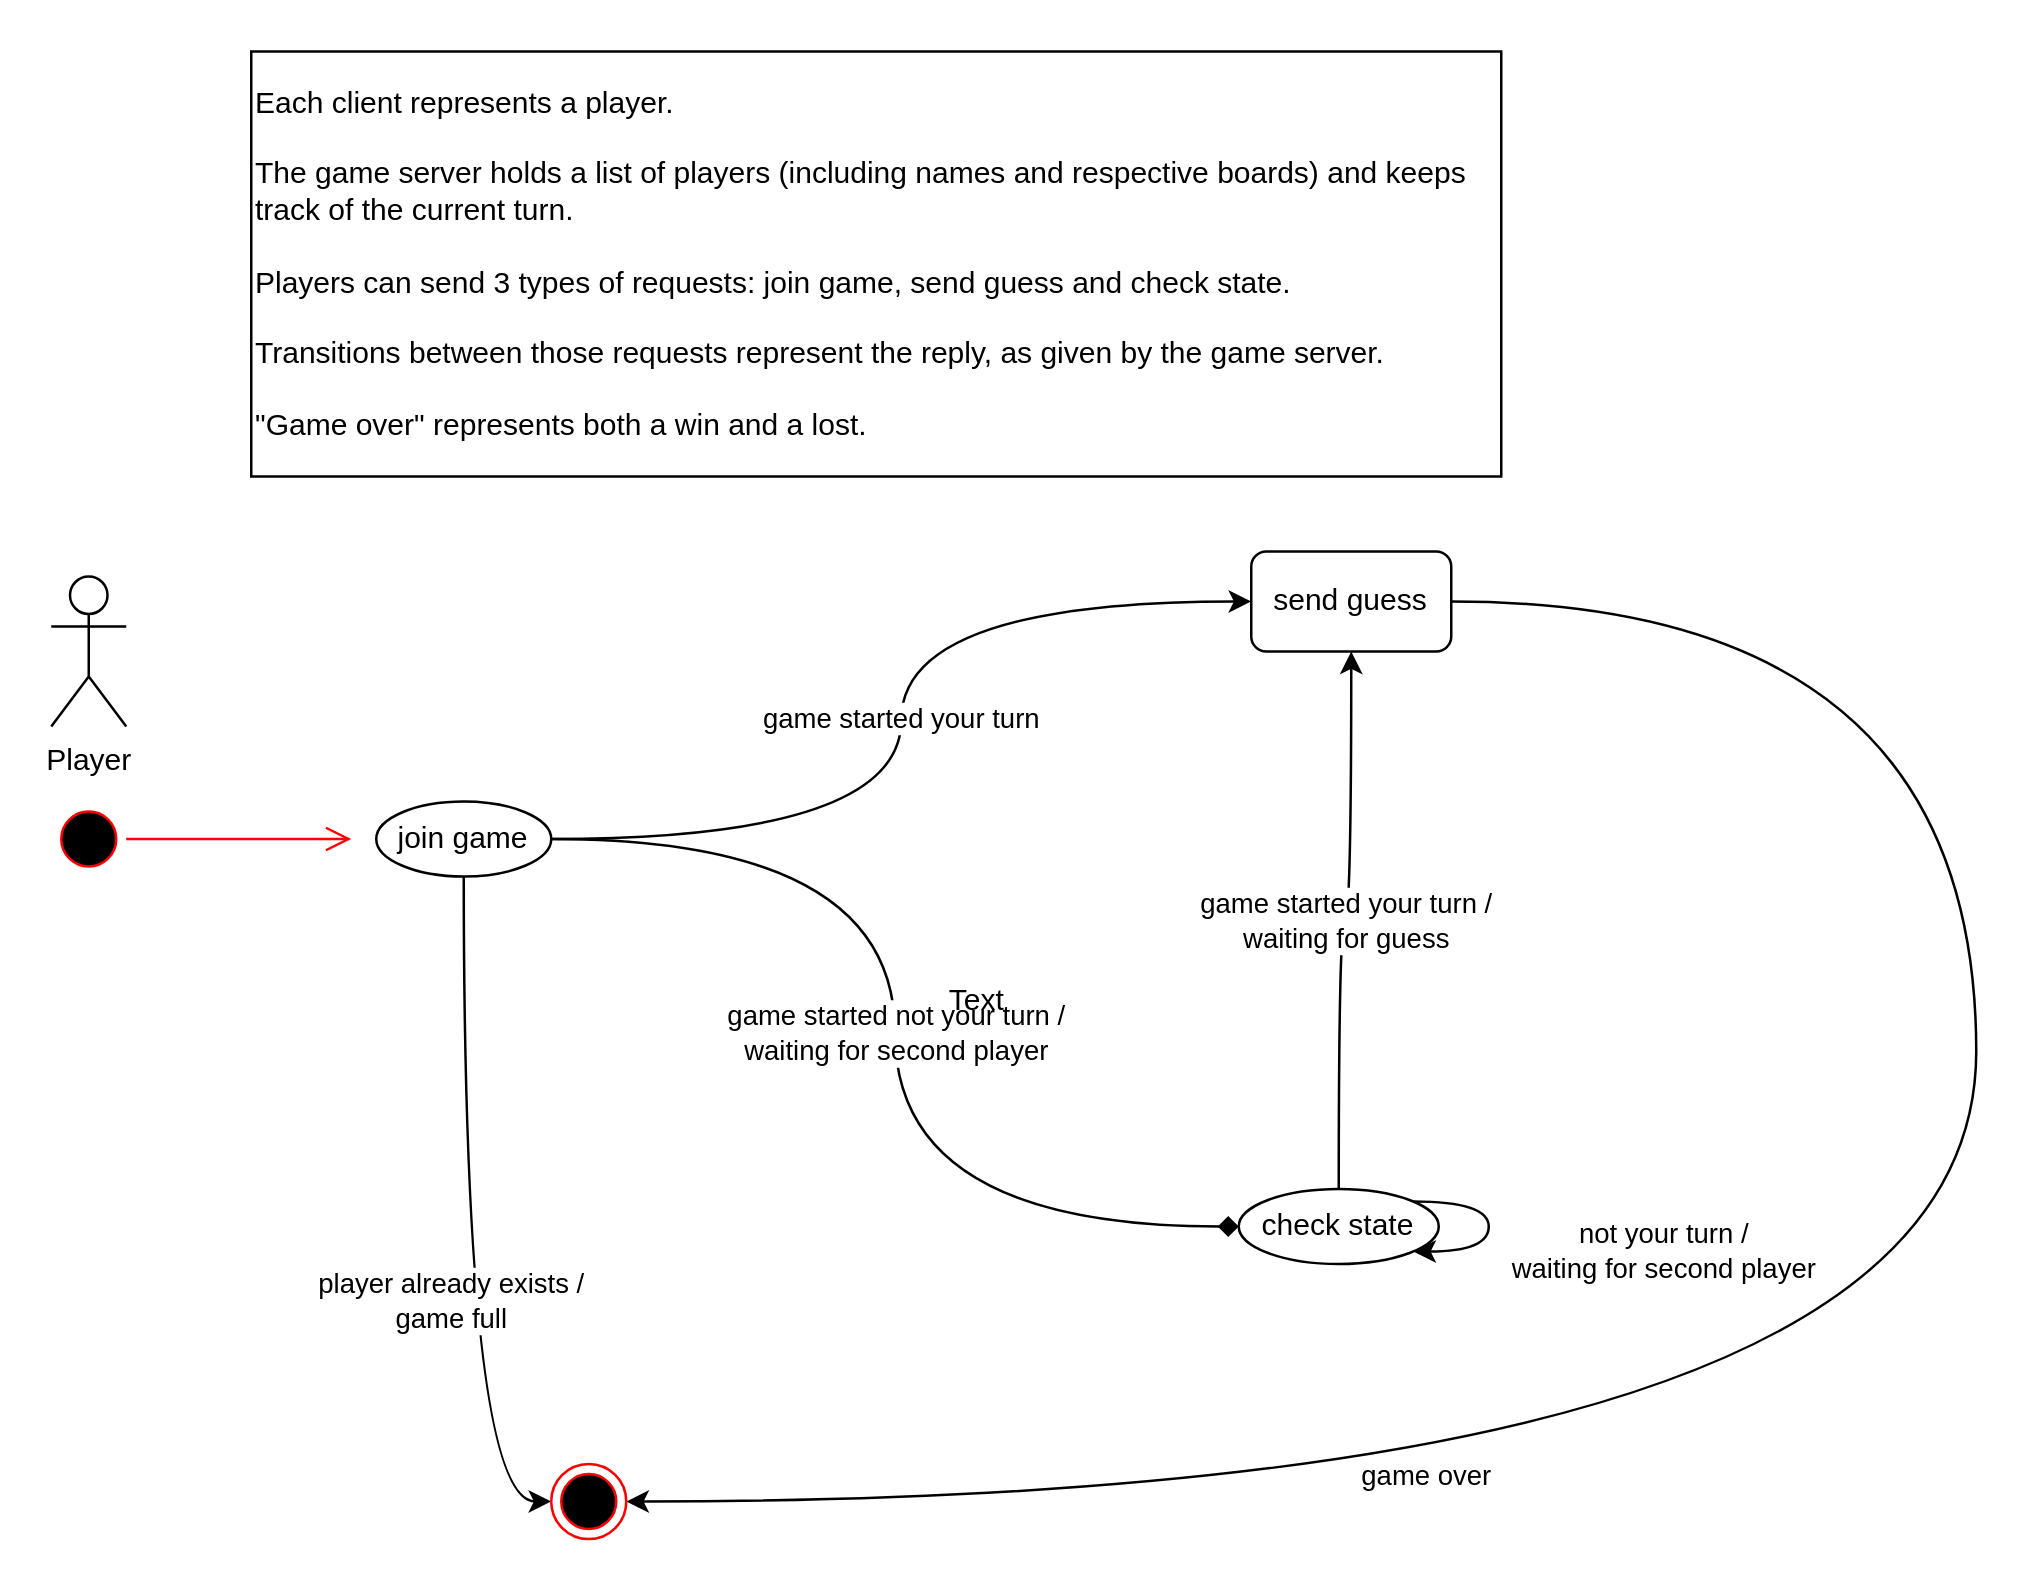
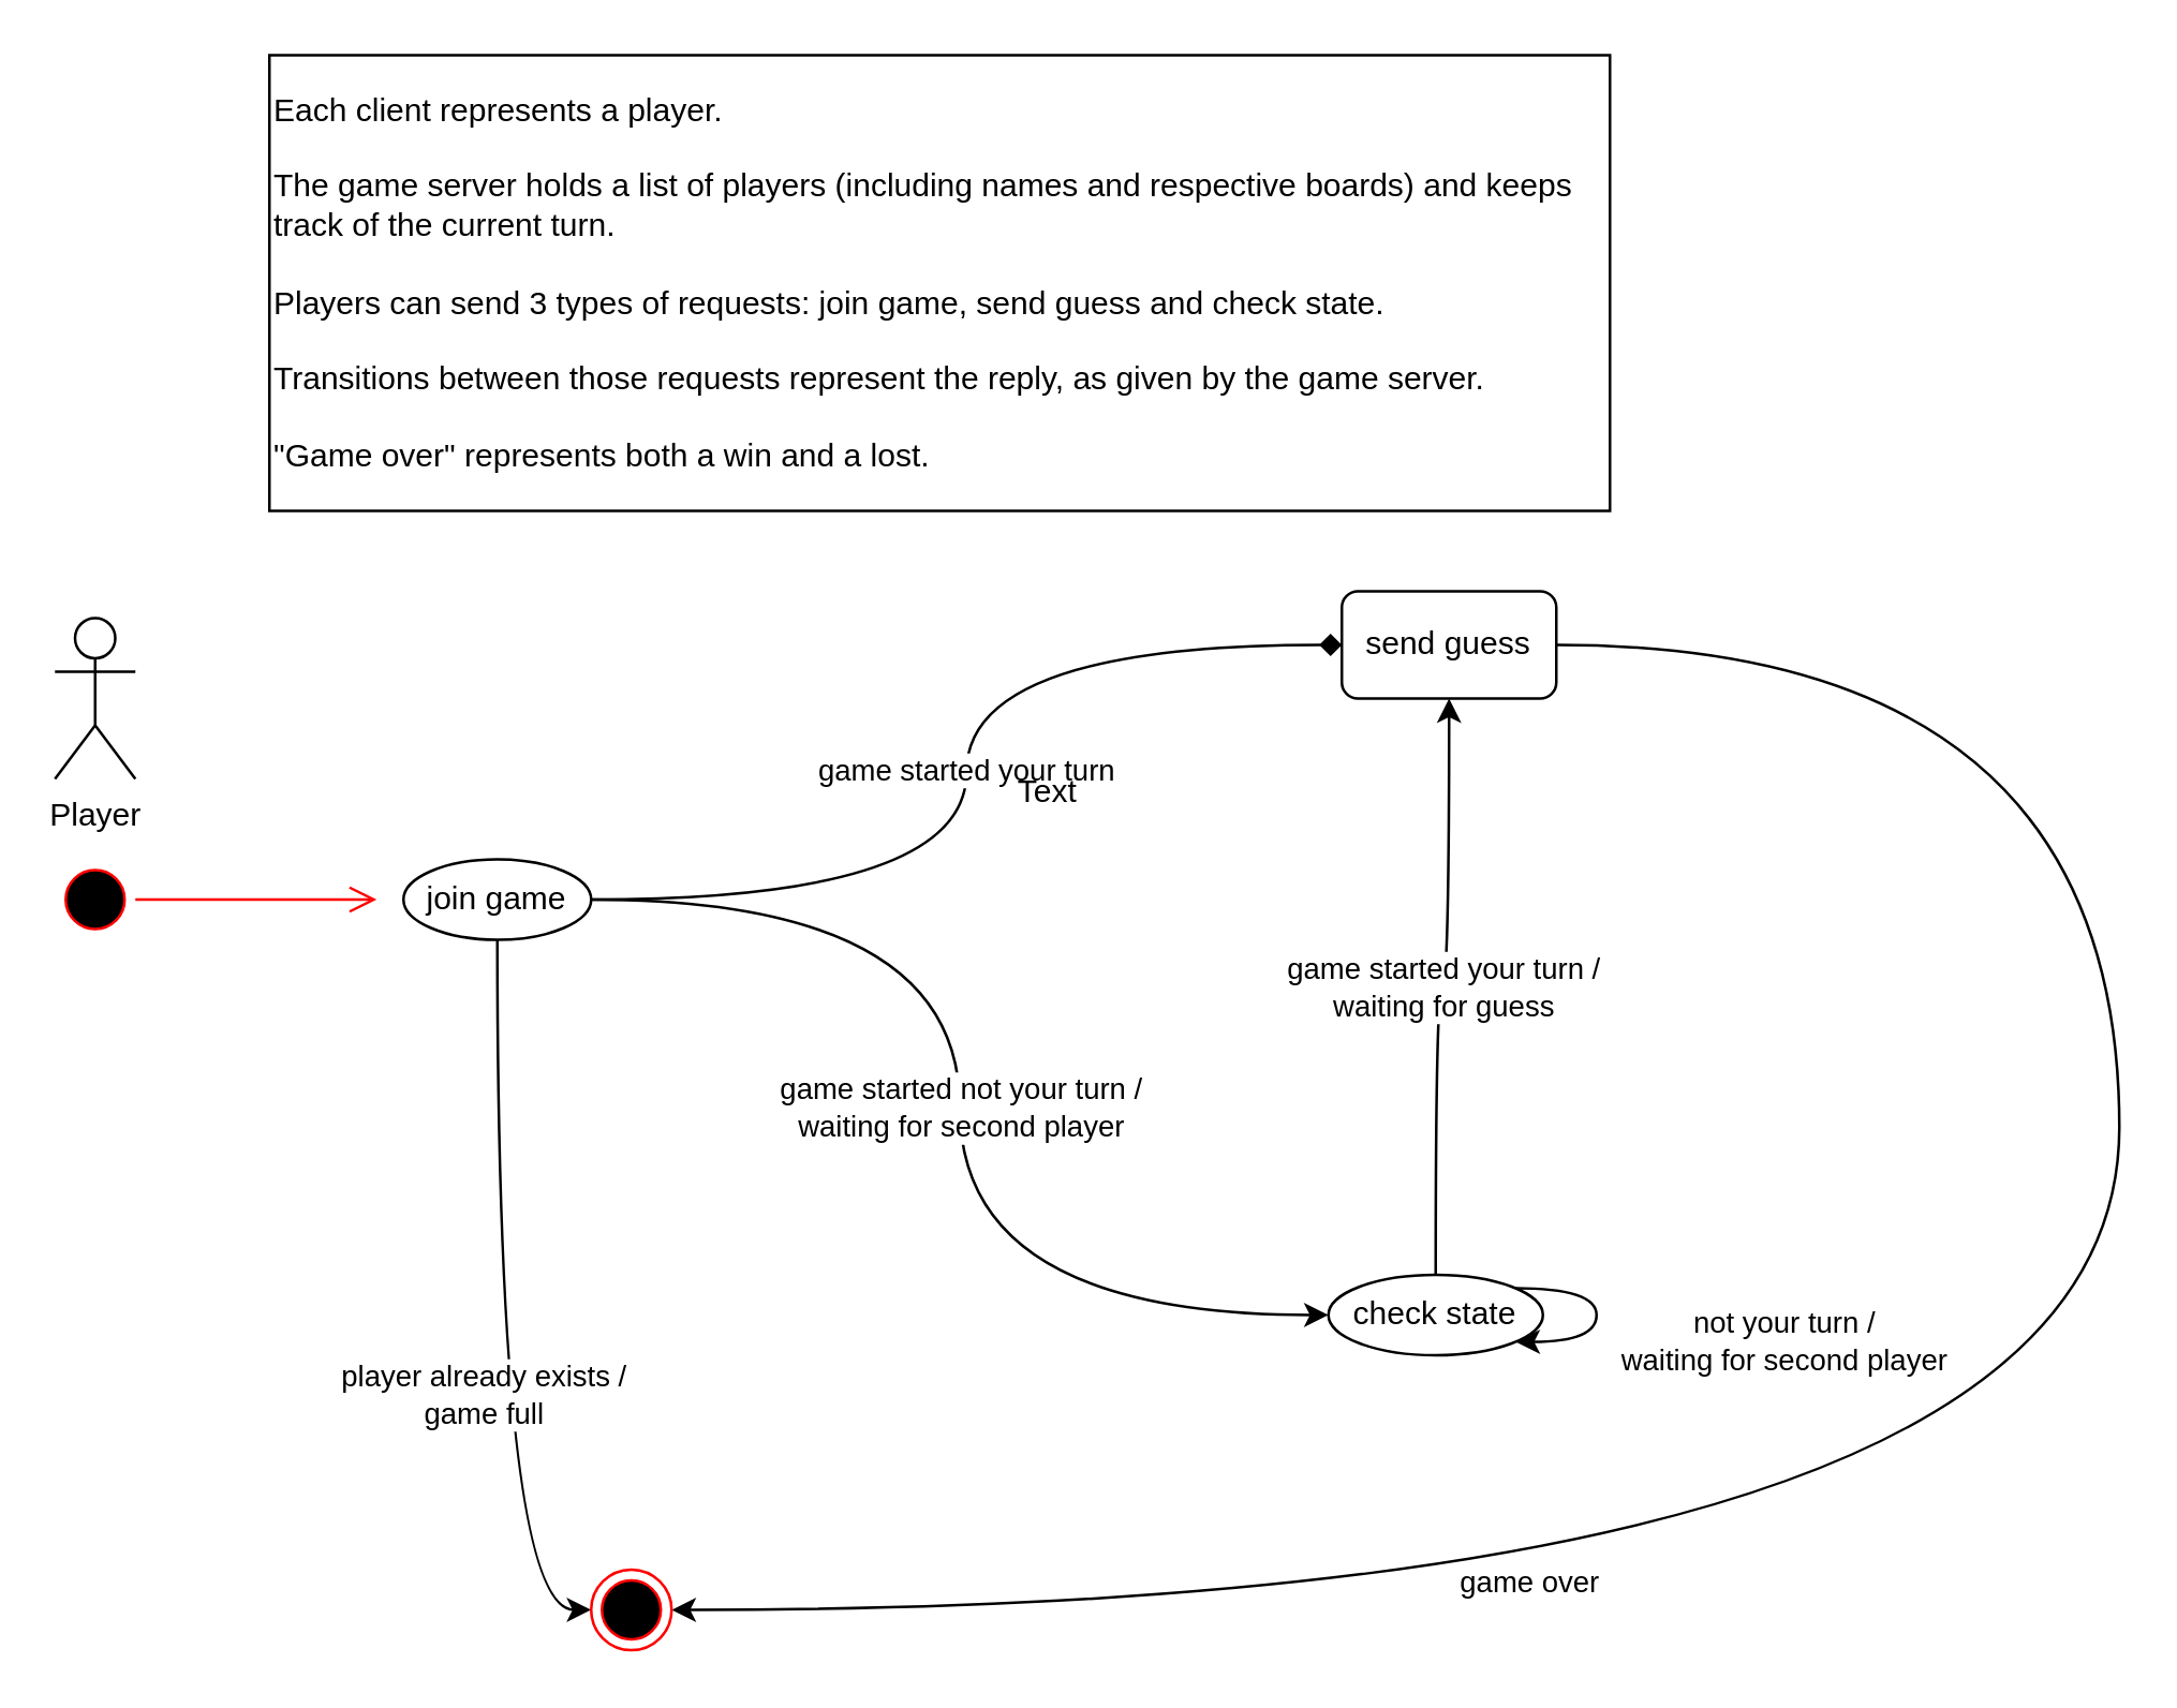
- <mxCell id="4" value="game started your turn" style="edgeStyle=orthogonalEdgeStyle;orthogonalLoop=1;jettySize=auto;html=1;entryX=0;entryY=0.5;entryDx=0;entryDy=0;curved=1;" edge="1" parent="1" source="7" target="9"><mxGeometry relative="1" as="geometry" /></mxCell>
+ <mxCell id="4" value="game started your turn" style="edgeStyle=orthogonalEdgeStyle;orthogonalLoop=1;jettySize=auto;html=1;entryX=0;entryY=0.5;entryDx=0;entryDy=0;curved=1;endArrow=diamond;" edge="1" parent="1" source="7" target="9"><mxGeometry relative="1" as="geometry" /></mxCell>
- <mxCell id="16" value="Text" style="text;html=1;resizable=0;autosize=1;align=center;verticalAlign=middle;points=[];fillColor=none;strokeColor=none;rounded=0;" vertex="1" parent="1"><mxGeometry x="370" y="390" width="40" height="20" as="geometry" /></mxCell>
+ <mxCell id="16" value="Text" style="text;html=1;resizable=0;autosize=1;align=center;verticalAlign=middle;points=[];fillColor=none;strokeColor=none;rounded=0;" vertex="1" parent="1"><mxGeometry x="370" y="285" width="40" height="20" as="geometry" /></mxCell>
- <mxCell id="5" value="game started not your turn /&lt;br&gt;waiting for second player" style="edgeStyle=orthogonalEdgeStyle;orthogonalLoop=1;jettySize=auto;html=1;entryX=0;entryY=0.5;entryDx=0;entryDy=0;curved=1;endArrow=diamond;" edge="1" parent="1" source="7" target="11"><mxGeometry relative="1" as="geometry" /></mxCell>
+ <mxCell id="5" value="game started not your turn /&lt;br&gt;waiting for second player" style="edgeStyle=orthogonalEdgeStyle;orthogonalLoop=1;jettySize=auto;html=1;entryX=0;entryY=0.5;entryDx=0;entryDy=0;curved=1;" edge="1" parent="1" source="7" target="11"><mxGeometry relative="1" as="geometry" /></mxCell>
